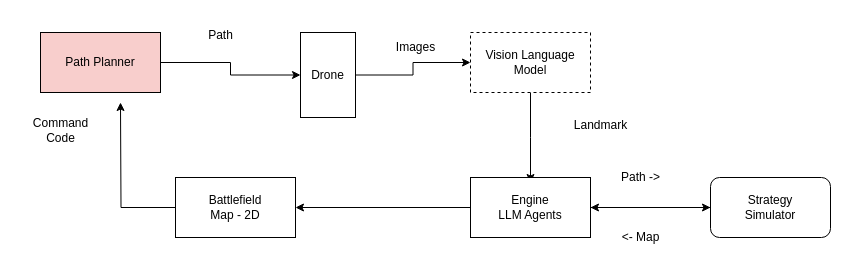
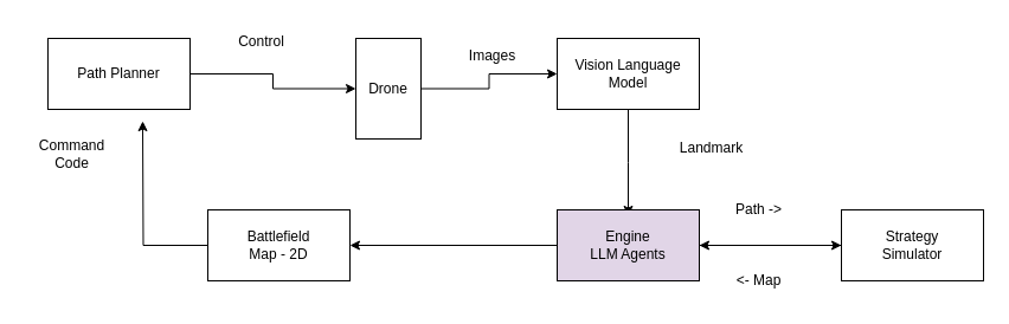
- <mxCell id="19" value="Path" style="text;html=1;align=center;verticalAlign=middle;resizable=0;points=[];autosize=1;strokeColor=none;fillColor=none;" vertex="1" parent="1"><mxGeometry x="190" y="20" width="60" height="30" as="geometry" /></mxCell>
+ <mxCell id="19" value="Control" style="text;html=1;align=center;verticalAlign=middle;resizable=0;points=[];autosize=1;strokeColor=none;fillColor=none;" vertex="1" parent="1"><mxGeometry x="190" y="20" width="60" height="30" as="geometry" /></mxCell>
- <mxCell id="14" value="Path Planner" style="rounded=0;whiteSpace=wrap;html=1;fillColor=#f8cecc;" vertex="1" parent="1"><mxGeometry x="40" y="32" width="120" height="60" as="geometry" /></mxCell>
+ <mxCell id="14" value="Path Planner" style="rounded=0;whiteSpace=wrap;html=1;" vertex="1" parent="1"><mxGeometry x="40" y="32" width="120" height="60" as="geometry" /></mxCell>
- <mxCell id="5" value="Vision Language Model" style="rounded=0;whiteSpace=wrap;html=1;dashed=1;" vertex="1" parent="1"><mxGeometry x="470" y="32" width="120" height="60" as="geometry" /></mxCell>
+ <mxCell id="5" value="Vision Language Model" style="rounded=0;whiteSpace=wrap;html=1;" vertex="1" parent="1"><mxGeometry x="470" y="32" width="120" height="60" as="geometry" /></mxCell>
- <mxCell id="8" value="&lt;div&gt;Engine&lt;/div&gt;&lt;div&gt;LLM Agents&lt;br&gt;&lt;/div&gt;" style="rounded=0;whiteSpace=wrap;html=1;" vertex="1" parent="1"><mxGeometry x="470" y="177" width="120" height="60" as="geometry" /></mxCell>
+ <mxCell id="8" value="&lt;div&gt;Engine&lt;/div&gt;&lt;div&gt;LLM Agents&lt;br&gt;&lt;/div&gt;" style="rounded=0;whiteSpace=wrap;html=1;fillColor=#e1d5e7;" vertex="1" parent="1"><mxGeometry x="470" y="177" width="120" height="60" as="geometry" /></mxCell>
- <mxCell id="12" value="&lt;div&gt;Strategy&lt;/div&gt;&lt;div&gt;Simulator&lt;br&gt;&lt;/div&gt;" style="whiteSpace=wrap;html=1;rounded=1;" vertex="1" parent="1"><mxGeometry x="710" y="177" width="120" height="60" as="geometry" /></mxCell>
+ <mxCell id="12" value="&lt;div&gt;Strategy&lt;/div&gt;&lt;div&gt;Simulator&lt;br&gt;&lt;/div&gt;" style="rounded=0;whiteSpace=wrap;html=1;" vertex="1" parent="1"><mxGeometry x="710" y="177" width="120" height="60" as="geometry" /></mxCell>
